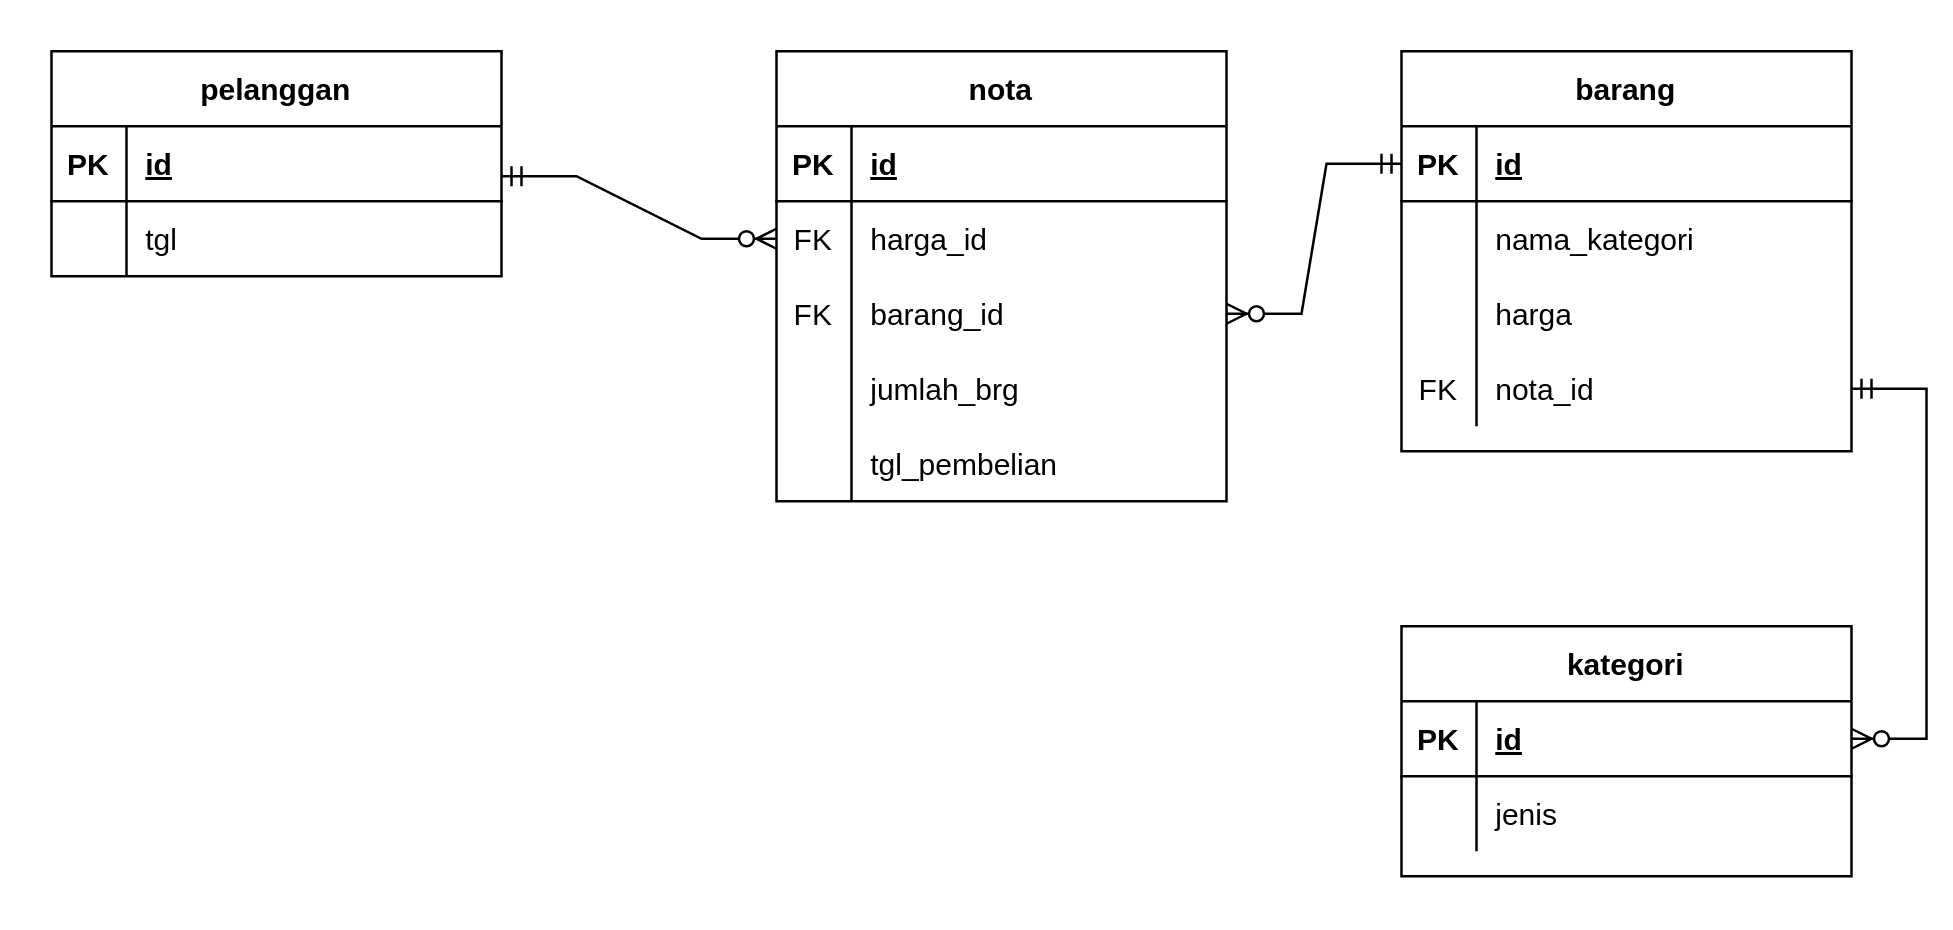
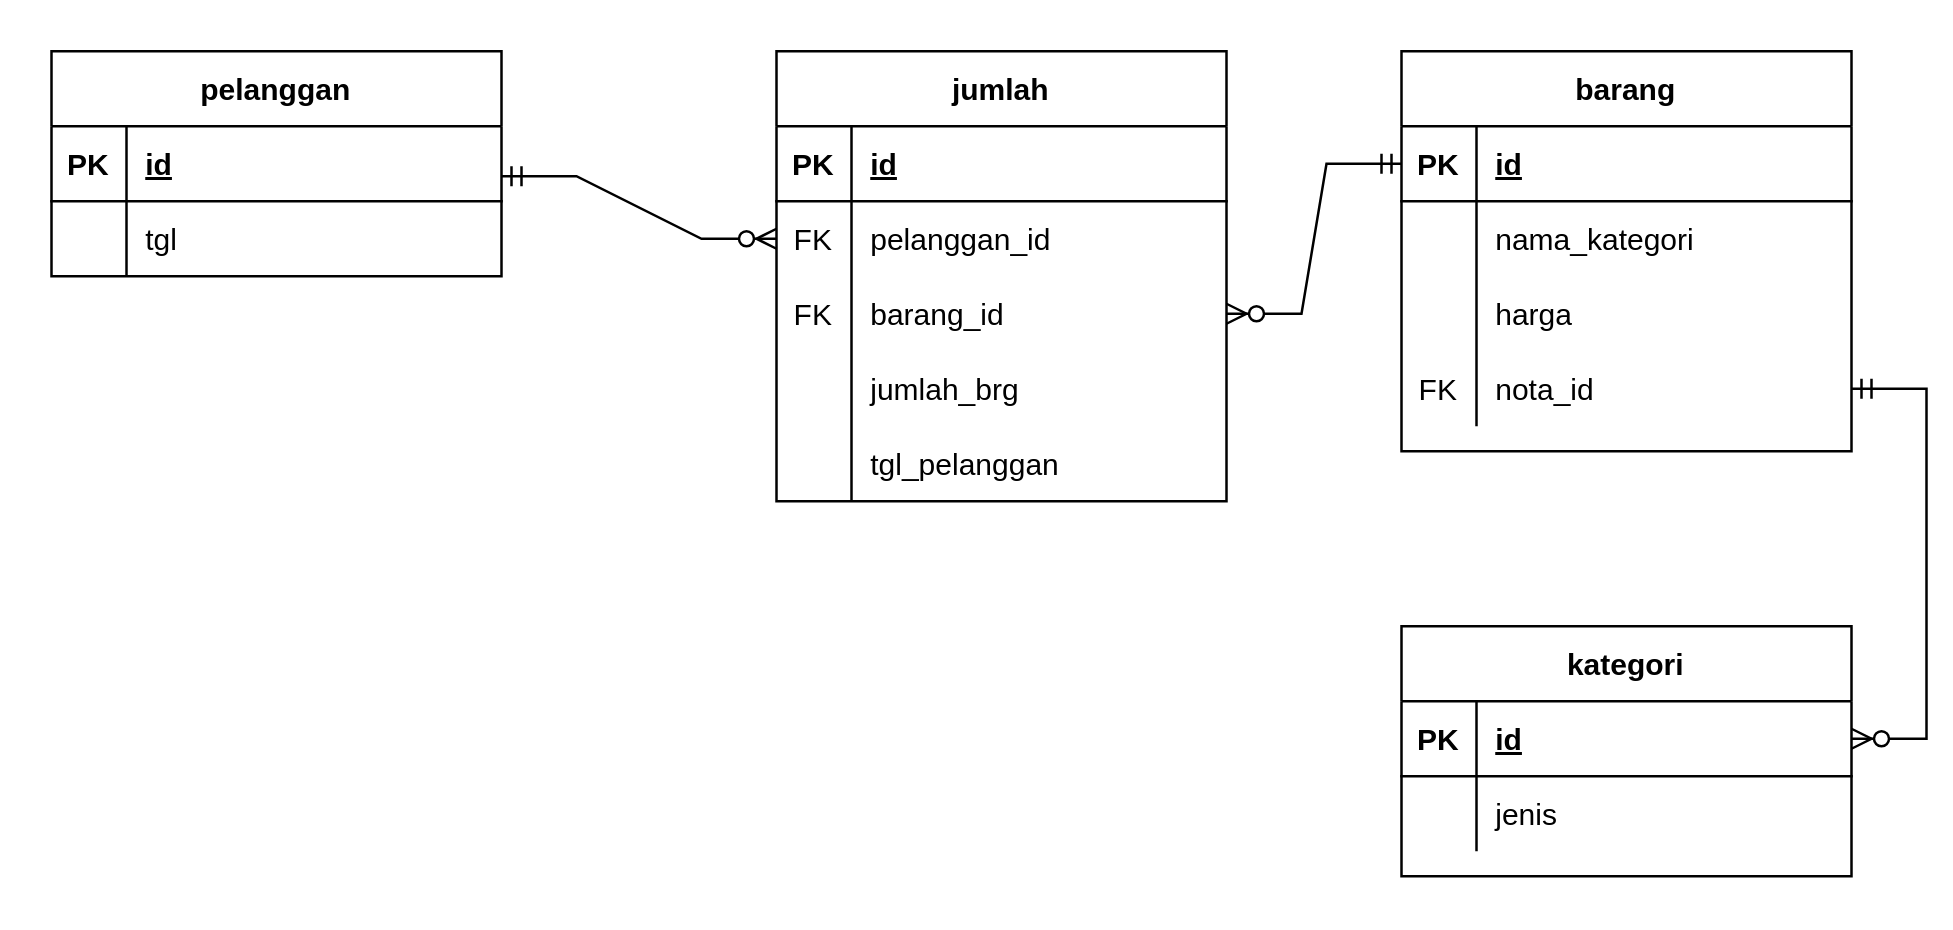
- <mxCell id="30" value="nota" style="shape=table;startSize=30;container=1;collapsible=1;childLayout=tableLayout;fixedRows=1;rowLines=0;fontStyle=1;align=center;resizeLast=1;" parent="1" vertex="1"><mxGeometry x="310" y="20" width="180" height="180" as="geometry"><mxRectangle x="300" y="340" width="150" height="30" as="alternateBounds" /></mxGeometry></mxCell>
+ <mxCell id="30" value="jumlah" style="shape=table;startSize=30;container=1;collapsible=1;childLayout=tableLayout;fixedRows=1;rowLines=0;fontStyle=1;align=center;resizeLast=1;" parent="1" vertex="1"><mxGeometry x="310" y="20" width="180" height="180" as="geometry"><mxRectangle x="300" y="340" width="150" height="30" as="alternateBounds" /></mxGeometry></mxCell>
- <mxCell id="36" value="harga_id" style="shape=partialRectangle;connectable=0;fillColor=none;top=0;left=0;bottom=0;right=0;align=left;spacingLeft=6;overflow=hidden;" parent="34" vertex="1"><mxGeometry x="30" width="150" height="30" as="geometry"><mxRectangle width="150" height="30" as="alternateBounds" /></mxGeometry></mxCell>
+ <mxCell id="36" value="pelanggan_id" style="shape=partialRectangle;connectable=0;fillColor=none;top=0;left=0;bottom=0;right=0;align=left;spacingLeft=6;overflow=hidden;" parent="34" vertex="1"><mxGeometry x="30" width="150" height="30" as="geometry"><mxRectangle width="150" height="30" as="alternateBounds" /></mxGeometry></mxCell>
- <mxCell id="45" value="tgl_pembelian" style="shape=partialRectangle;connectable=0;fillColor=none;top=0;left=0;bottom=0;right=0;align=left;spacingLeft=6;overflow=hidden;" parent="43" vertex="1"><mxGeometry x="30" width="150" height="30" as="geometry"><mxRectangle width="150" height="30" as="alternateBounds" /></mxGeometry></mxCell>
+ <mxCell id="45" value="tgl_pelanggan" style="shape=partialRectangle;connectable=0;fillColor=none;top=0;left=0;bottom=0;right=0;align=left;spacingLeft=6;overflow=hidden;" parent="43" vertex="1"><mxGeometry x="30" width="150" height="30" as="geometry"><mxRectangle width="150" height="30" as="alternateBounds" /></mxGeometry></mxCell>
